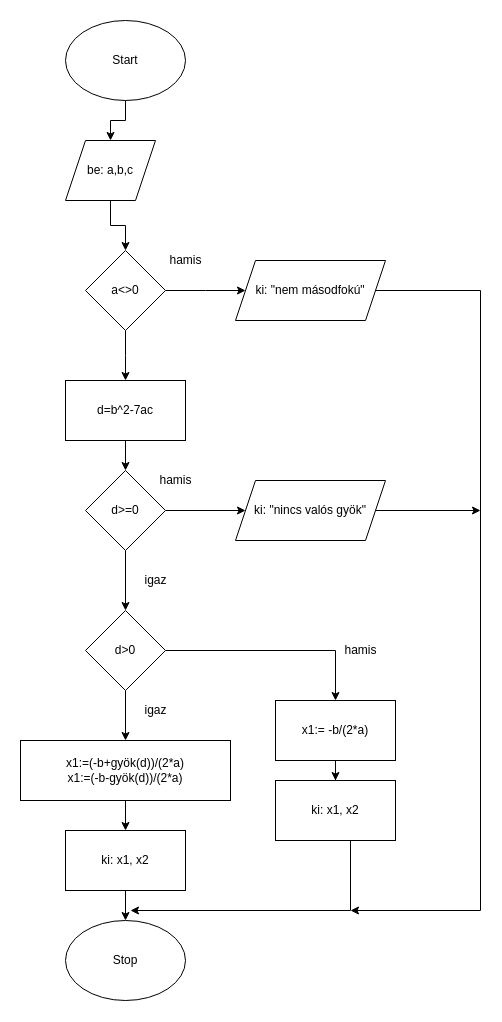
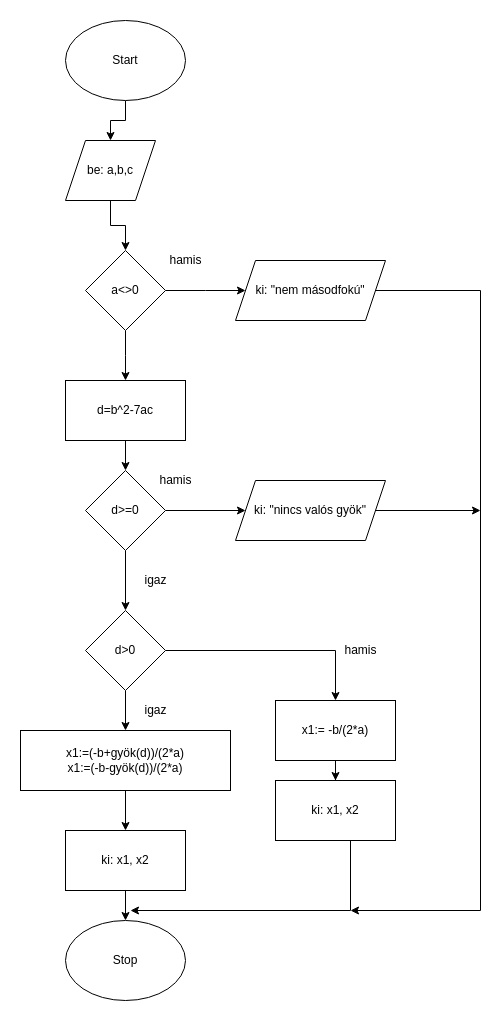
- <mxCell id="25" value="x1:=(-b+gyök(d))/(2*a)&lt;br&gt;x1:=(-b-gyök(d))/(2*a)" style="rounded=0;whiteSpace=wrap;html=1;" vertex="1" parent="1"><mxGeometry x="20" y="740" width="210" height="60" as="geometry" /></mxCell>
+ <mxCell id="25" value="x1:=(-b+gyök(d))/(2*a)&lt;br&gt;x1:=(-b-gyök(d))/(2*a)" style="rounded=0;whiteSpace=wrap;html=1;" vertex="1" parent="1"><mxGeometry x="20" y="730" width="210" height="60" as="geometry" /></mxCell>
